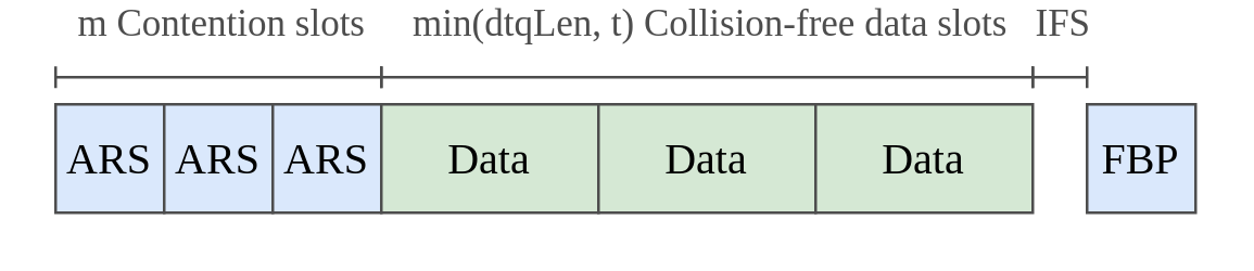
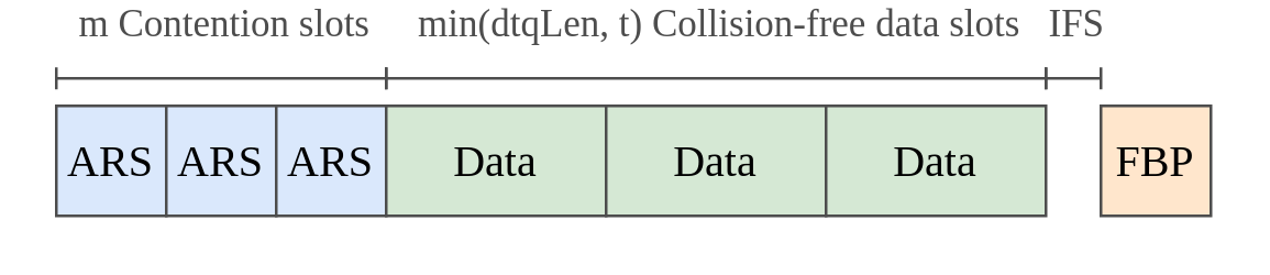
- <mxCell id="6" value="FBP" style="rounded=0;whiteSpace=wrap;html=1;fontSize=16;fontFamily=Times New Roman;fillColor=#dae8fc;strokeColor=#4D4D4D;" parent="1" vertex="1"><mxGeometry x="400" y="30" width="40" height="40" as="geometry" /></mxCell>
+ <mxCell id="6" value="FBP" style="rounded=0;whiteSpace=wrap;html=1;fontSize=16;fontFamily=Times New Roman;fillColor=#ffe6cc;strokeColor=#4D4D4D;" parent="1" vertex="1"><mxGeometry x="400" y="30" width="40" height="40" as="geometry" /></mxCell>
